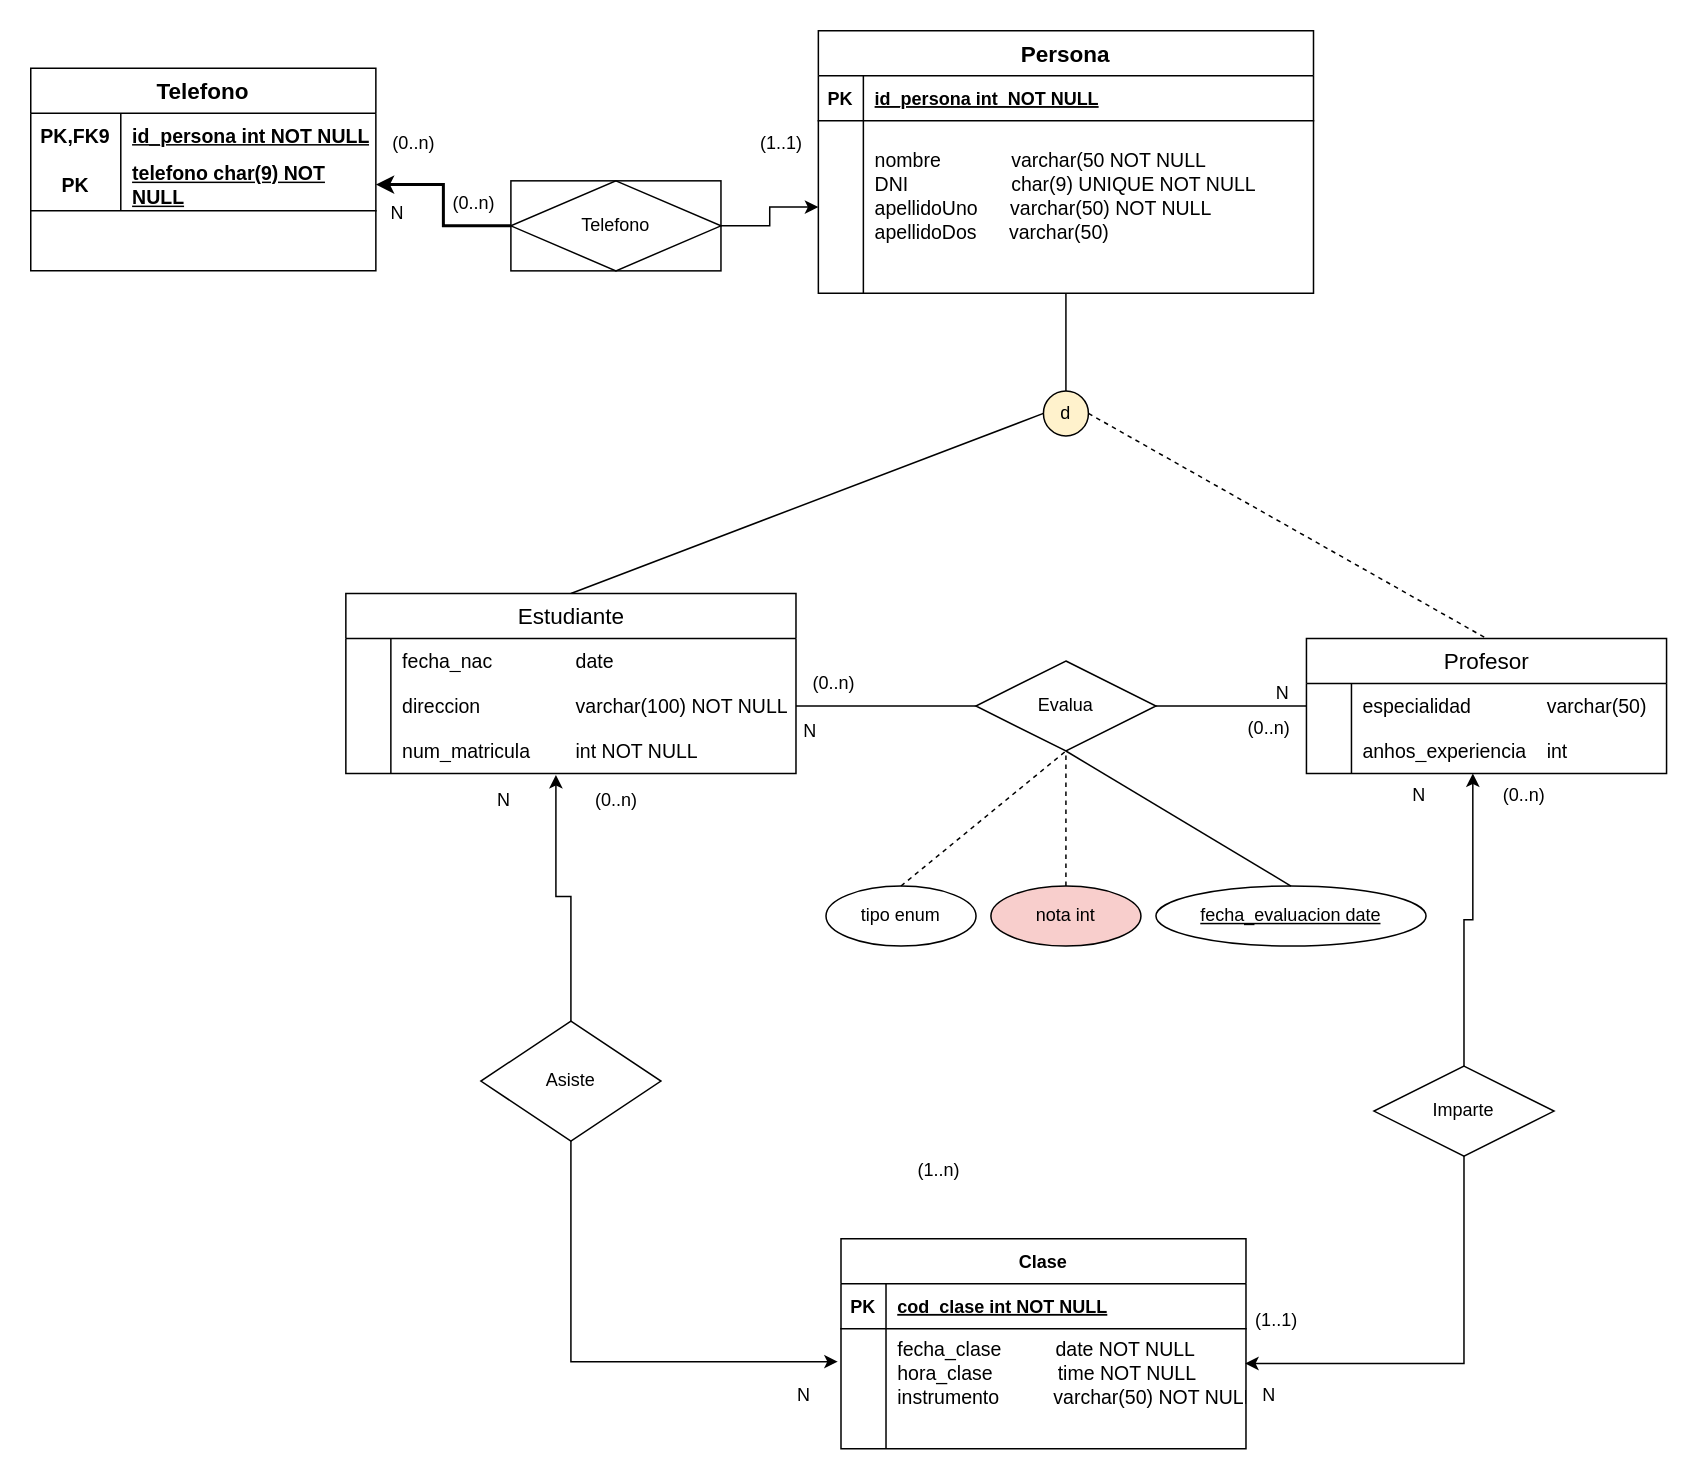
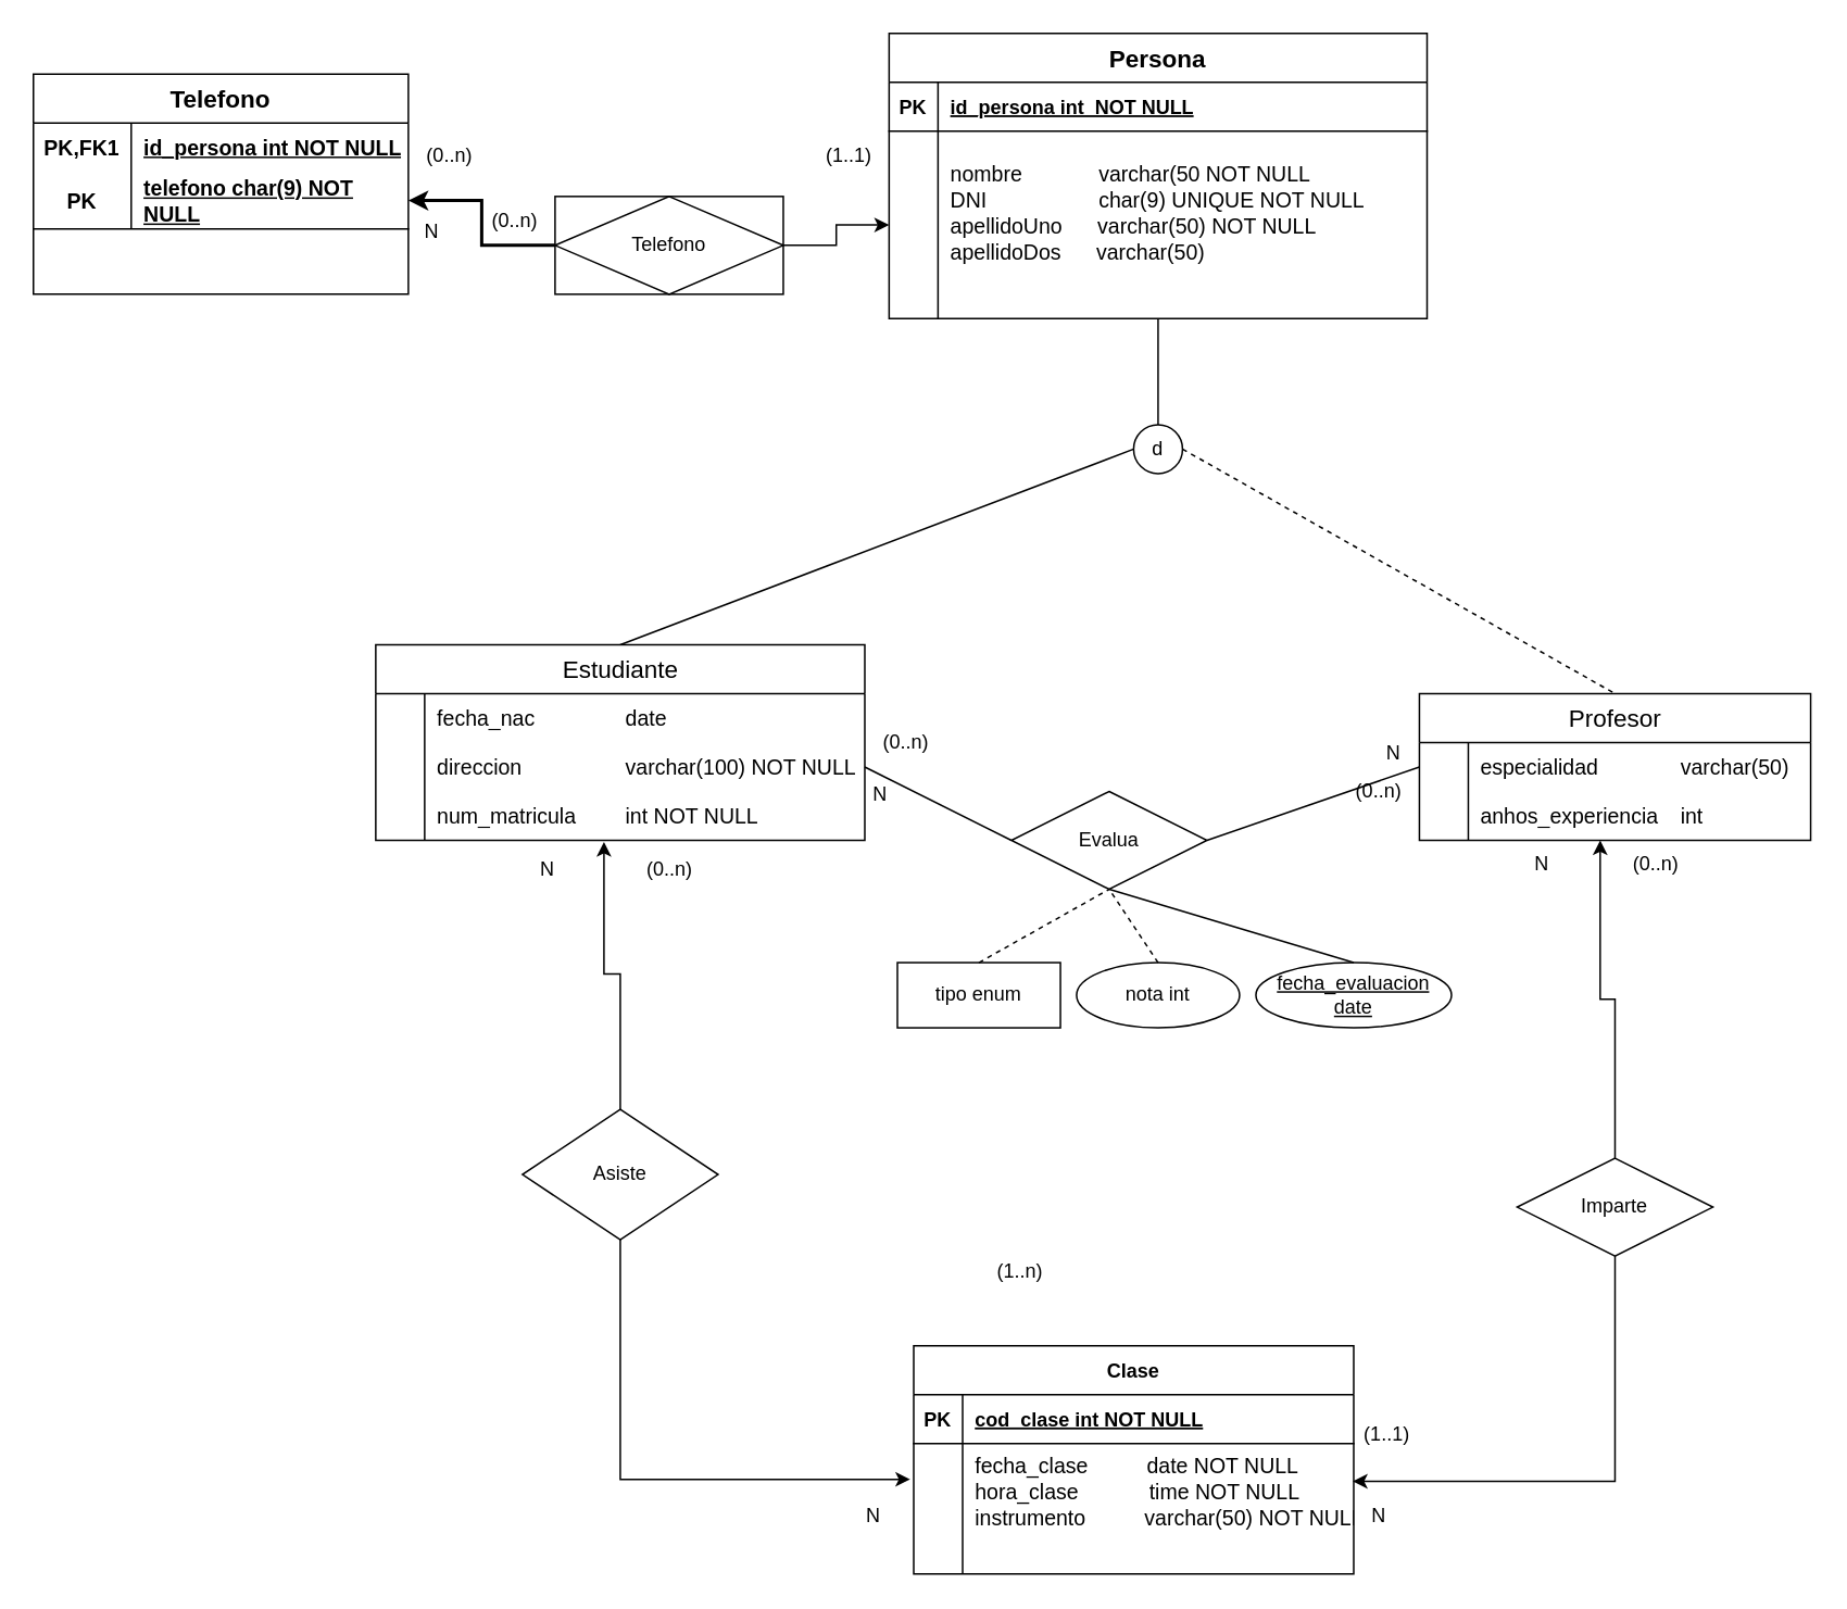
- <mxCell id="39" value="PK,FK9" style="shape=partialRectangle;connectable=0;fillColor=none;top=0;left=0;bottom=0;right=0;fontStyle=1;overflow=hidden;html=1;whiteSpace=wrap;fontSize=13;" vertex="1" parent="38"><mxGeometry width="60" height="30" as="geometry"><mxRectangle width="60" height="30" as="alternateBounds" /></mxGeometry></mxCell>
+ <mxCell id="39" value="PK,FK1" style="shape=partialRectangle;connectable=0;fillColor=none;top=0;left=0;bottom=0;right=0;fontStyle=1;overflow=hidden;html=1;whiteSpace=wrap;fontSize=13;" vertex="1" parent="38"><mxGeometry width="60" height="30" as="geometry"><mxRectangle width="60" height="30" as="alternateBounds" /></mxGeometry></mxCell>
- <mxCell id="36" value="d" style="ellipse;whiteSpace=wrap;html=1;aspect=fixed;fillColor=#fff2cc;" vertex="1" parent="1"><mxGeometry x="694.91" y="260" width="30" height="30" as="geometry" /></mxCell>
+ <mxCell id="36" value="d" style="ellipse;whiteSpace=wrap;html=1;aspect=fixed;" vertex="1" parent="1"><mxGeometry x="694.91" y="260" width="30" height="30" as="geometry" /></mxCell>
- <mxCell id="13" value="Evalua" style="shape=rhombus;perimeter=rhombusPerimeter;whiteSpace=wrap;html=1;align=center;" vertex="1" parent="1"><mxGeometry x="649.91" y="440" width="120" height="60" as="geometry" /></mxCell>
+ <mxCell id="13" value="Evalua" style="shape=rhombus;perimeter=rhombusPerimeter;whiteSpace=wrap;html=1;align=center;" vertex="1" parent="1"><mxGeometry x="619.91" y="485" width="120" height="60" as="geometry" /></mxCell>
- <mxCell id="20" value="tipo enum" style="ellipse;whiteSpace=wrap;html=1;align=center;strokeColor=default;" vertex="1" parent="1"><mxGeometry x="550" y="590" width="100" height="40" as="geometry" /></mxCell>
+ <mxCell id="20" value="tipo enum" style="whiteSpace=wrap;html=1;align=center;strokeColor=default;rounded=0;" vertex="1" parent="1"><mxGeometry x="550" y="590" width="100" height="40" as="geometry" /></mxCell>
- <mxCell id="21" value="nota int" style="ellipse;whiteSpace=wrap;html=1;align=center;fillColor=#f8cecc;" vertex="1" parent="1"><mxGeometry x="659.91" y="590" width="100" height="40" as="geometry" /></mxCell>
+ <mxCell id="21" value="nota int" style="ellipse;whiteSpace=wrap;html=1;align=center;" vertex="1" parent="1"><mxGeometry x="659.91" y="590" width="100" height="40" as="geometry" /></mxCell>
- <mxCell id="18" value="fecha_evaluacion date" style="ellipse;whiteSpace=wrap;html=1;align=center;fontStyle=4;" vertex="1" parent="1"><mxGeometry x="769.91" y="590" width="180" height="40" as="geometry" /></mxCell>
+ <mxCell id="18" value="fecha_evaluacion date" style="ellipse;whiteSpace=wrap;html=1;align=center;fontStyle=4;" vertex="1" parent="1"><mxGeometry x="769.91" y="590" width="120" height="40" as="geometry" /></mxCell>
- <mxCell id="11" value="Imparte" style="shape=rhombus;perimeter=rhombusPerimeter;whiteSpace=wrap;html=1;align=center;" vertex="1" parent="1"><mxGeometry x="915.21" y="710" width="120" height="60" as="geometry" /></mxCell>
+ <mxCell id="11" value="Imparte" style="shape=rhombus;perimeter=rhombusPerimeter;whiteSpace=wrap;html=1;align=center;" vertex="1" parent="1"><mxGeometry x="930.21" y="710" width="120" height="60" as="geometry" /></mxCell>
